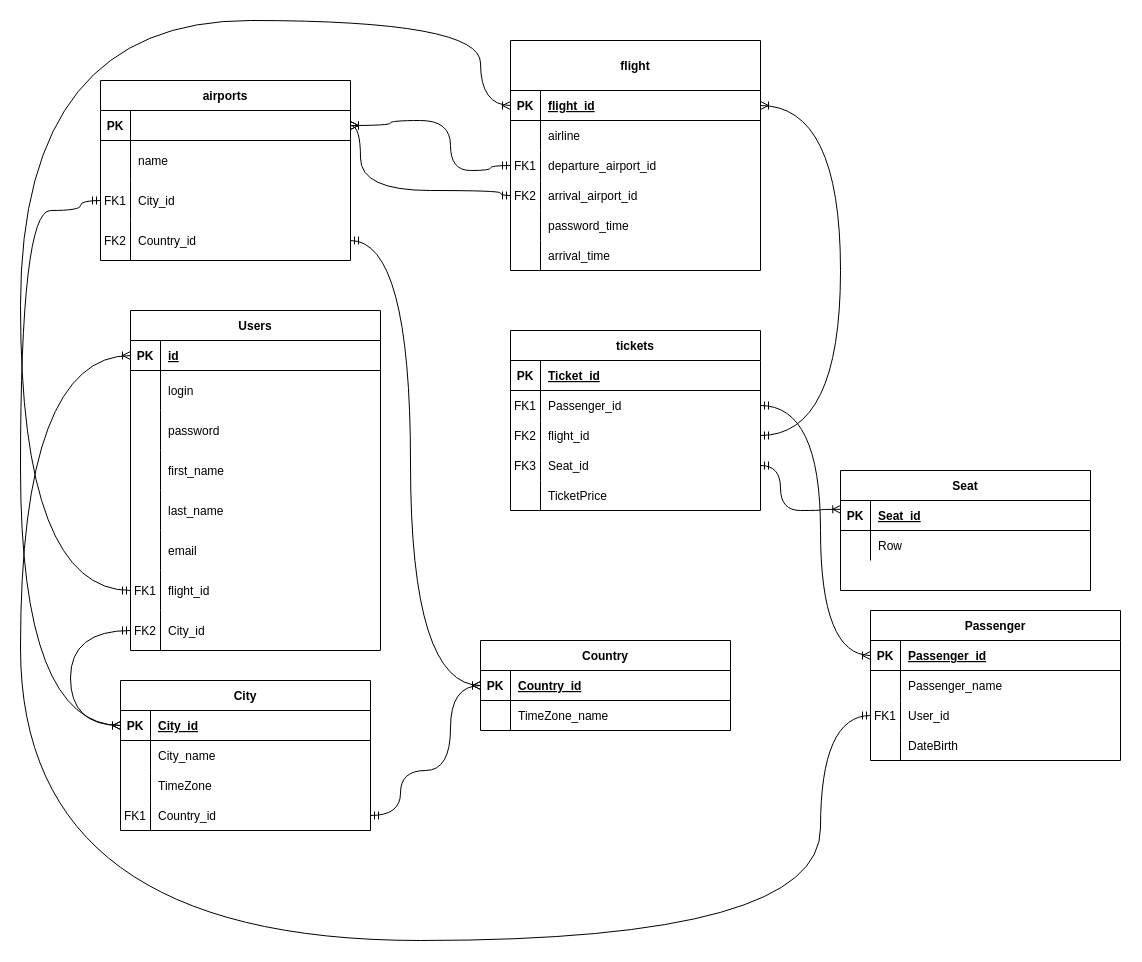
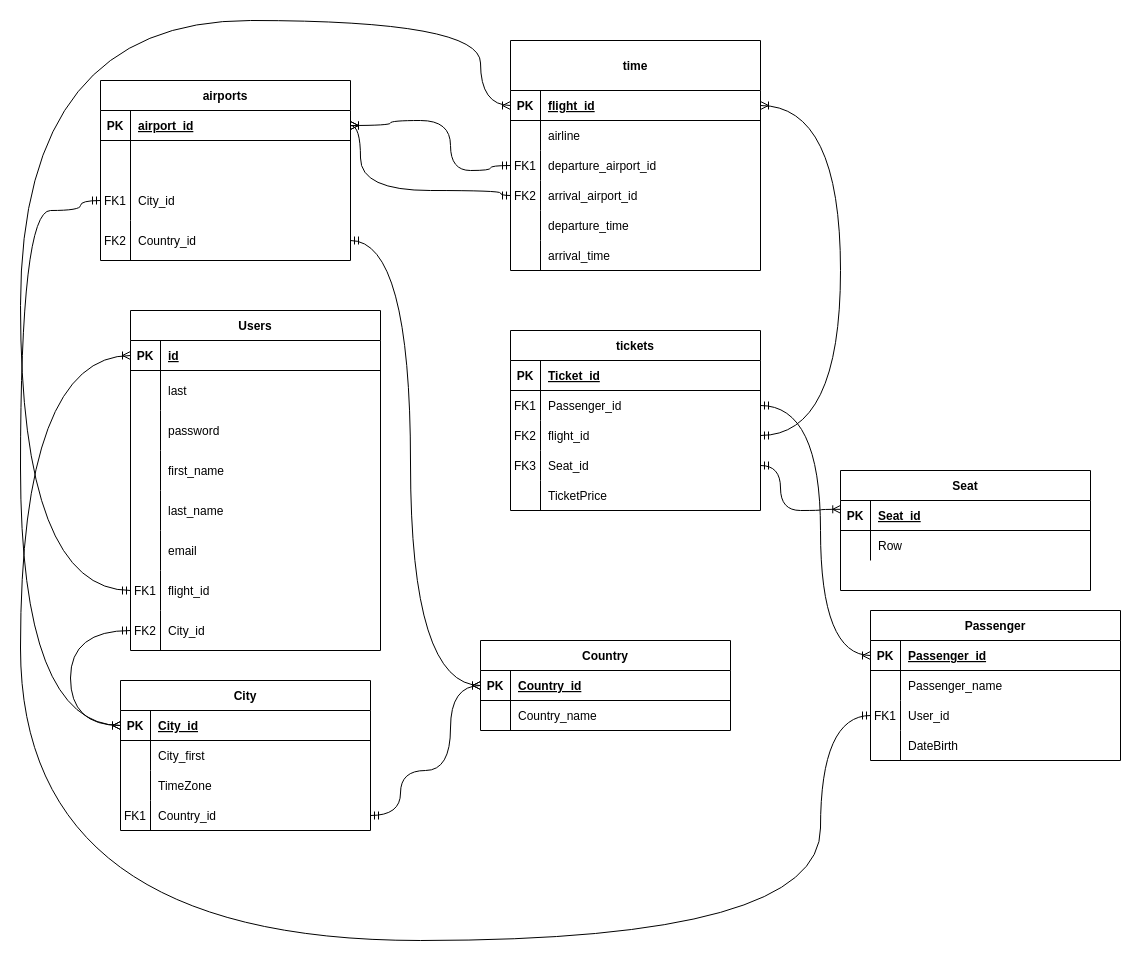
- <mxCell id="2" value="flight" style="shape=table;startSize=50;container=1;collapsible=1;childLayout=tableLayout;fixedRows=1;rowLines=0;fontStyle=1;align=center;resizeLast=1;" vertex="1" parent="1"><mxGeometry x="510" y="40" width="250" height="230" as="geometry"><mxRectangle x="480" y="60" width="80" height="50" as="alternateBounds" /></mxGeometry></mxCell>
+ <mxCell id="2" value="time" style="shape=table;startSize=50;container=1;collapsible=1;childLayout=tableLayout;fixedRows=1;rowLines=0;fontStyle=1;align=center;resizeLast=1;" vertex="1" parent="1"><mxGeometry x="510" y="40" width="250" height="230" as="geometry"><mxRectangle x="480" y="60" width="80" height="50" as="alternateBounds" /></mxGeometry></mxCell>
+ <mxCell id="24" value="airport_id" style="shape=partialRectangle;overflow=hidden;connectable=0;fillColor=none;top=0;left=0;bottom=0;right=0;align=left;spacingLeft=6;fontStyle=5;" vertex="1" parent="22"><mxGeometry x="30" width="220" height="30" as="geometry"><mxRectangle width="220" height="30" as="alternateBounds" /></mxGeometry></mxCell>
- <mxCell id="27" value="name" style="shape=partialRectangle;overflow=hidden;connectable=0;fillColor=none;top=0;left=0;bottom=0;right=0;align=left;spacingLeft=6;" vertex="1" parent="25"><mxGeometry x="30" width="220" height="40" as="geometry"><mxRectangle width="220" height="40" as="alternateBounds" /></mxGeometry></mxCell>
- <mxCell id="17" value="password_time" style="shape=partialRectangle;overflow=hidden;connectable=0;fillColor=none;top=0;left=0;bottom=0;right=0;align=left;spacingLeft=6;" vertex="1" parent="15"><mxGeometry x="30" width="220" height="30" as="geometry"><mxRectangle width="220" height="30" as="alternateBounds" /></mxGeometry></mxCell>
+ <mxCell id="17" value="departure_time" style="shape=partialRectangle;overflow=hidden;connectable=0;fillColor=none;top=0;left=0;bottom=0;right=0;align=left;spacingLeft=6;" vertex="1" parent="15"><mxGeometry x="30" width="220" height="30" as="geometry"><mxRectangle width="220" height="30" as="alternateBounds" /></mxGeometry></mxCell>
- <mxCell id="56" value="login" style="shape=partialRectangle;overflow=hidden;connectable=0;fillColor=none;top=0;left=0;bottom=0;right=0;align=left;spacingLeft=6;" vertex="1" parent="54"><mxGeometry x="30" width="220" height="40" as="geometry"><mxRectangle width="220" height="40" as="alternateBounds" /></mxGeometry></mxCell>
+ <mxCell id="56" value="last" style="shape=partialRectangle;overflow=hidden;connectable=0;fillColor=none;top=0;left=0;bottom=0;right=0;align=left;spacingLeft=6;" vertex="1" parent="54"><mxGeometry x="30" width="220" height="40" as="geometry"><mxRectangle width="220" height="40" as="alternateBounds" /></mxGeometry></mxCell>
- <mxCell id="81" value="TimeZone_name" style="shape=partialRectangle;overflow=hidden;connectable=0;fillColor=none;top=0;left=0;bottom=0;right=0;align=left;spacingLeft=6;" vertex="1" parent="79"><mxGeometry x="30" width="220" height="30" as="geometry"><mxRectangle width="220" height="30" as="alternateBounds" /></mxGeometry></mxCell>
+ <mxCell id="81" value="Country_name" style="shape=partialRectangle;overflow=hidden;connectable=0;fillColor=none;top=0;left=0;bottom=0;right=0;align=left;spacingLeft=6;" vertex="1" parent="79"><mxGeometry x="30" width="220" height="30" as="geometry"><mxRectangle width="220" height="30" as="alternateBounds" /></mxGeometry></mxCell>
- <mxCell id="88" value="City_name" style="shape=partialRectangle;overflow=hidden;connectable=0;fillColor=none;top=0;left=0;bottom=0;right=0;align=left;spacingLeft=6;" vertex="1" parent="86"><mxGeometry x="30" width="220" height="30" as="geometry"><mxRectangle width="220" height="30" as="alternateBounds" /></mxGeometry></mxCell>
+ <mxCell id="88" value="City_first" style="shape=partialRectangle;overflow=hidden;connectable=0;fillColor=none;top=0;left=0;bottom=0;right=0;align=left;spacingLeft=6;" vertex="1" parent="86"><mxGeometry x="30" width="220" height="30" as="geometry"><mxRectangle width="220" height="30" as="alternateBounds" /></mxGeometry></mxCell>
